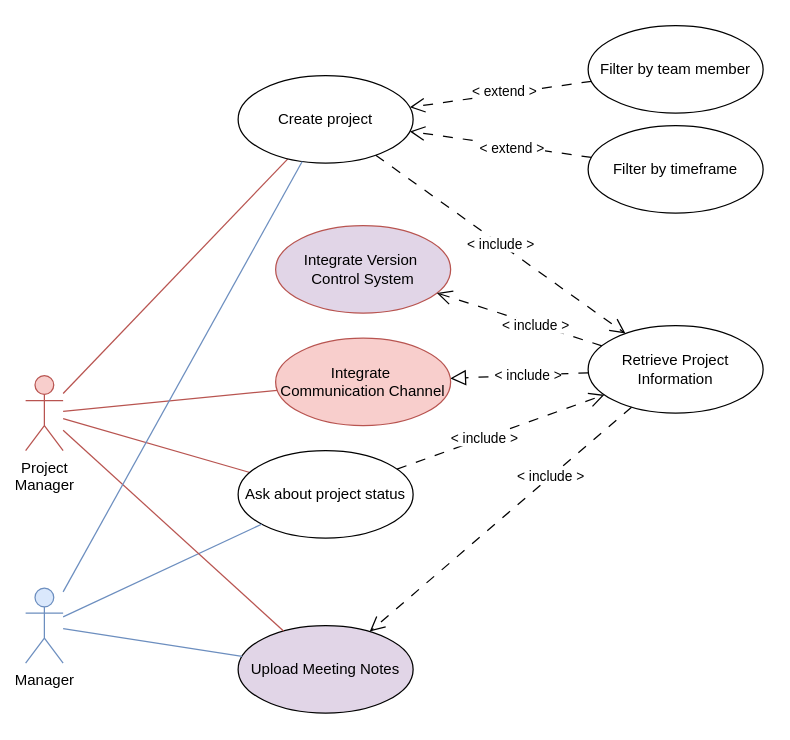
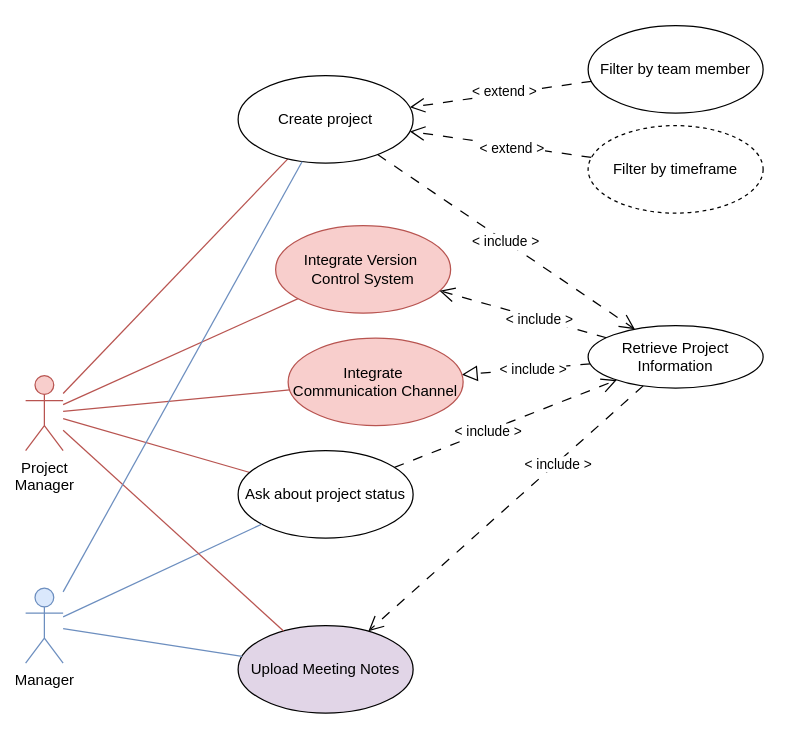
- <mxCell id="19" value="Filter by timeframe" style="ellipse;whiteSpace=wrap;html=1;" parent="1" vertex="1"><mxGeometry x="470" y="100" width="140" height="70" as="geometry" /></mxCell>
+ <mxCell id="19" value="Filter by timeframe" style="ellipse;whiteSpace=wrap;html=1;dashed=1;" parent="1" vertex="1"><mxGeometry x="470" y="100" width="140" height="70" as="geometry" /></mxCell>
- <mxCell id="18" value="Integrate Version&amp;nbsp;&lt;div&gt;Control System&lt;/div&gt;" style="ellipse;whiteSpace=wrap;html=1;fillColor=#e1d5e7;strokeColor=#b85450;" parent="1" vertex="1"><mxGeometry x="220" y="180" width="140" height="70" as="geometry" /></mxCell>
+ <mxCell id="18" value="Integrate Version&amp;nbsp;&lt;div&gt;Control System&lt;/div&gt;" style="ellipse;whiteSpace=wrap;html=1;fillColor=#f8cecc;strokeColor=#b85450;" parent="1" vertex="1"><mxGeometry x="220" y="180" width="140" height="70" as="geometry" /></mxCell>
- <mxCell id="24" value="Retrieve Project Information" style="ellipse;whiteSpace=wrap;html=1;" parent="1" vertex="1"><mxGeometry x="470" y="260" width="140" height="70" as="geometry" /></mxCell>
+ <mxCell id="24" value="Retrieve Project Information" style="ellipse;whiteSpace=wrap;html=1;" parent="1" vertex="1"><mxGeometry x="470" y="260" width="140" height="50" as="geometry" /></mxCell>
+ <mxCell id="27" style="rounded=0;orthogonalLoop=1;jettySize=auto;html=1;endArrow=none;startFill=0;fillColor=#f8cecc;strokeColor=#b85450;" parent="1" source="4" target="18" edge="1"><mxGeometry relative="1" as="geometry"><mxPoint x="60" y="341" as="sourcePoint" /><mxPoint x="235" y="118" as="targetPoint" /></mxGeometry></mxCell>
- <mxCell id="17" value="Integrate&amp;nbsp;&lt;div&gt;Communication Channel&lt;/div&gt;" style="ellipse;whiteSpace=wrap;html=1;fillColor=#f8cecc;strokeColor=#b85450;" parent="1" vertex="1"><mxGeometry x="220" y="270" width="140" height="70" as="geometry" /></mxCell>
+ <mxCell id="17" value="Integrate&amp;nbsp;&lt;div&gt;Communication Channel&lt;/div&gt;" style="ellipse;whiteSpace=wrap;html=1;fillColor=#f8cecc;strokeColor=#b85450;" parent="1" vertex="1"><mxGeometry x="230" y="270" width="140" height="70" as="geometry" /></mxCell>
